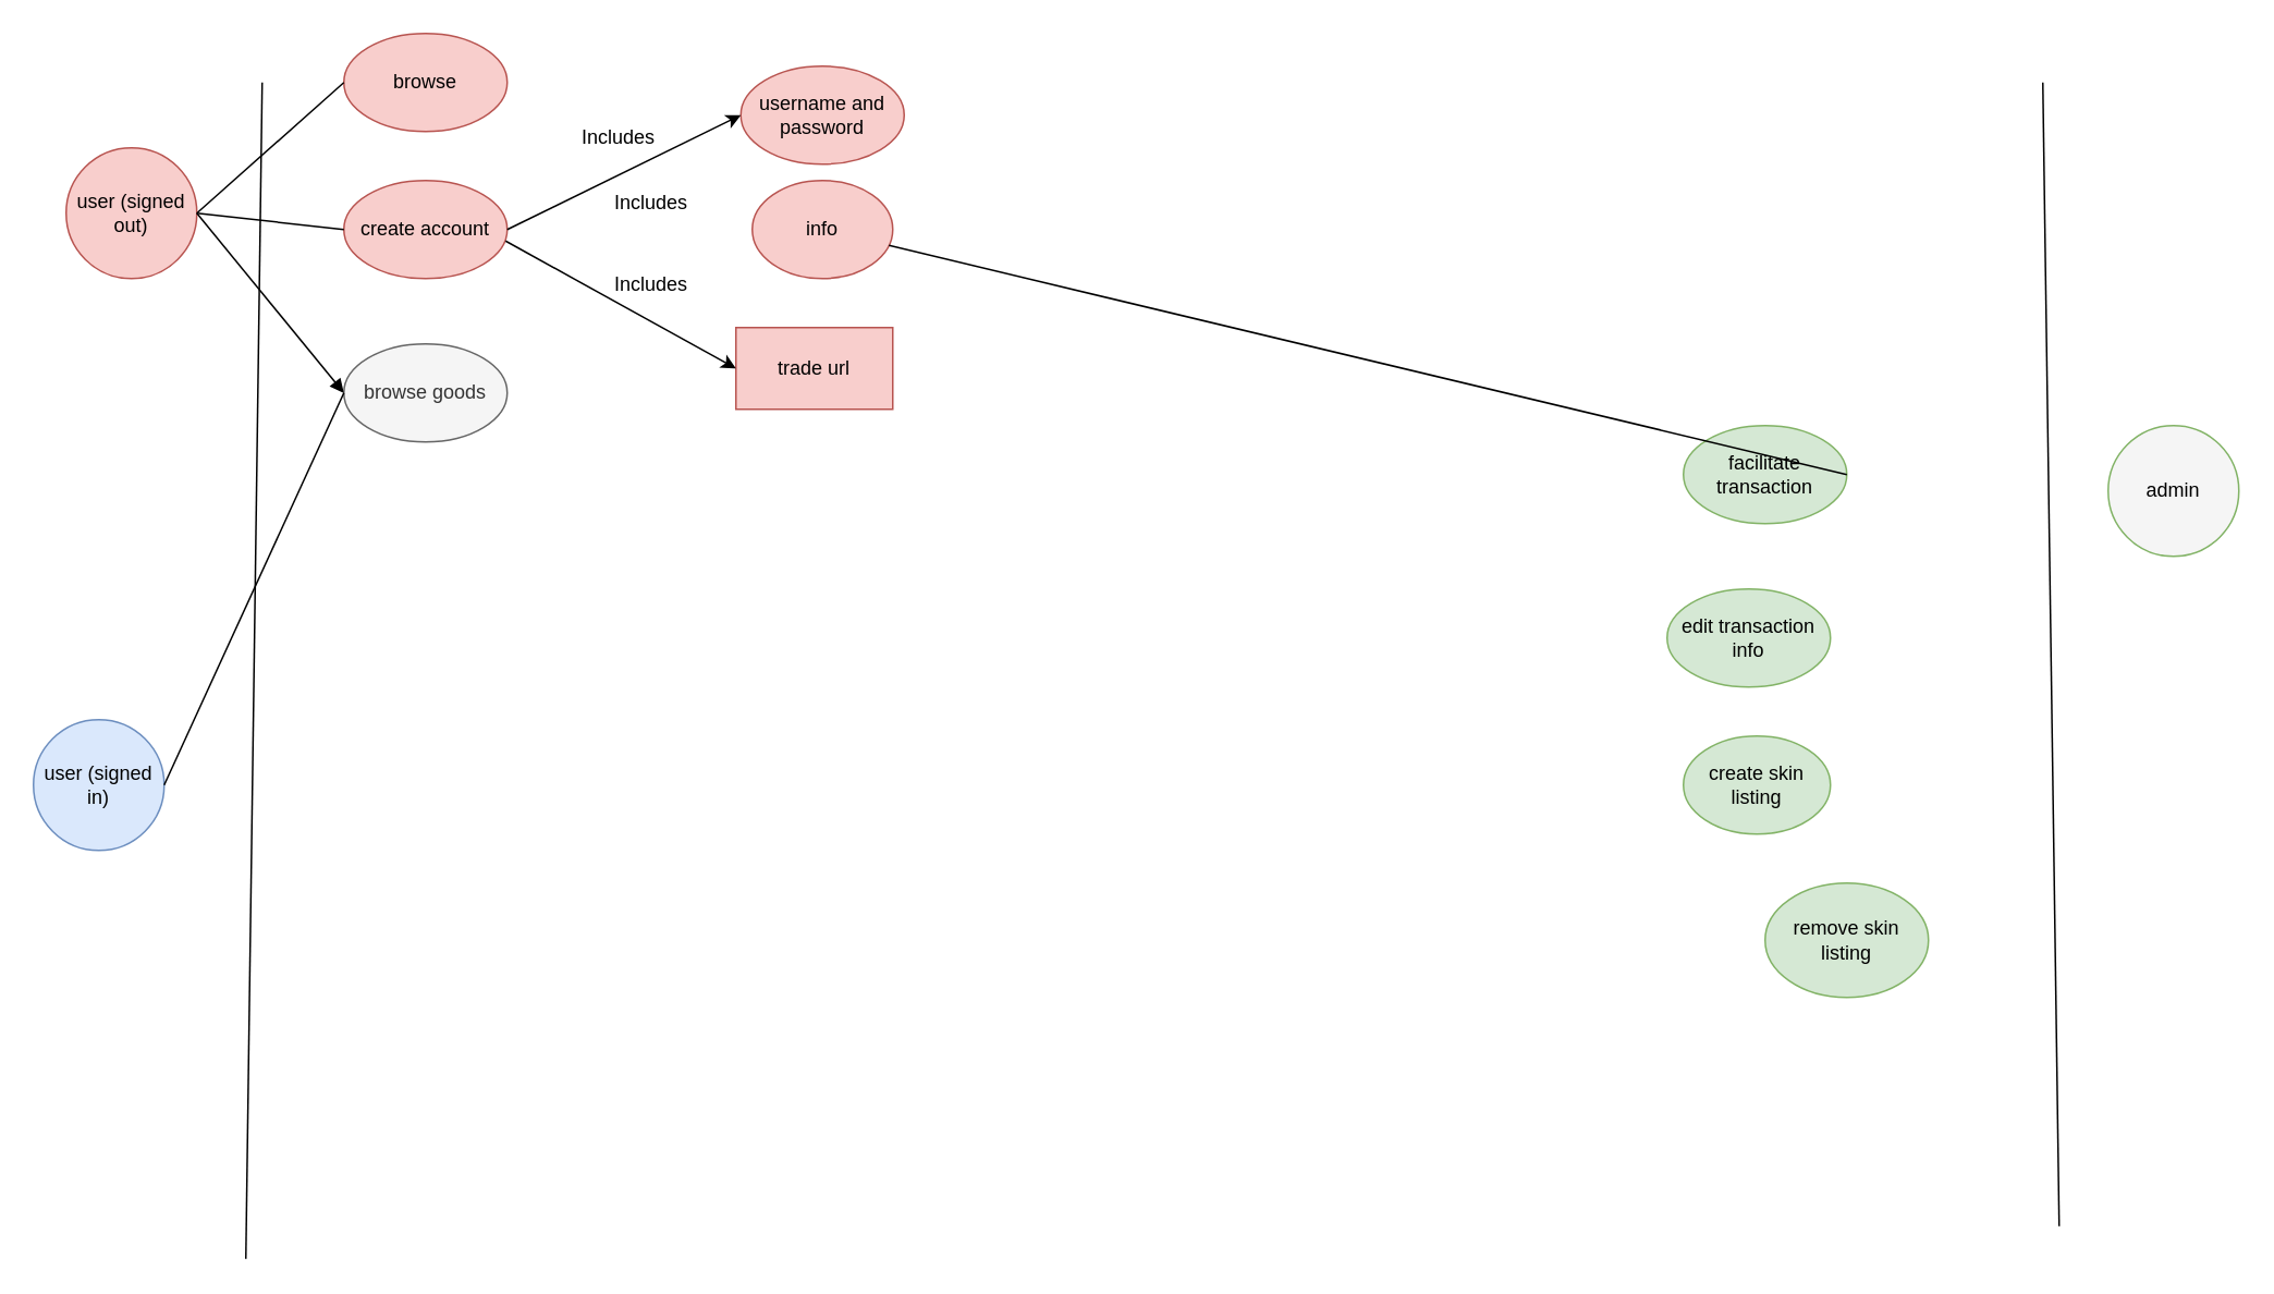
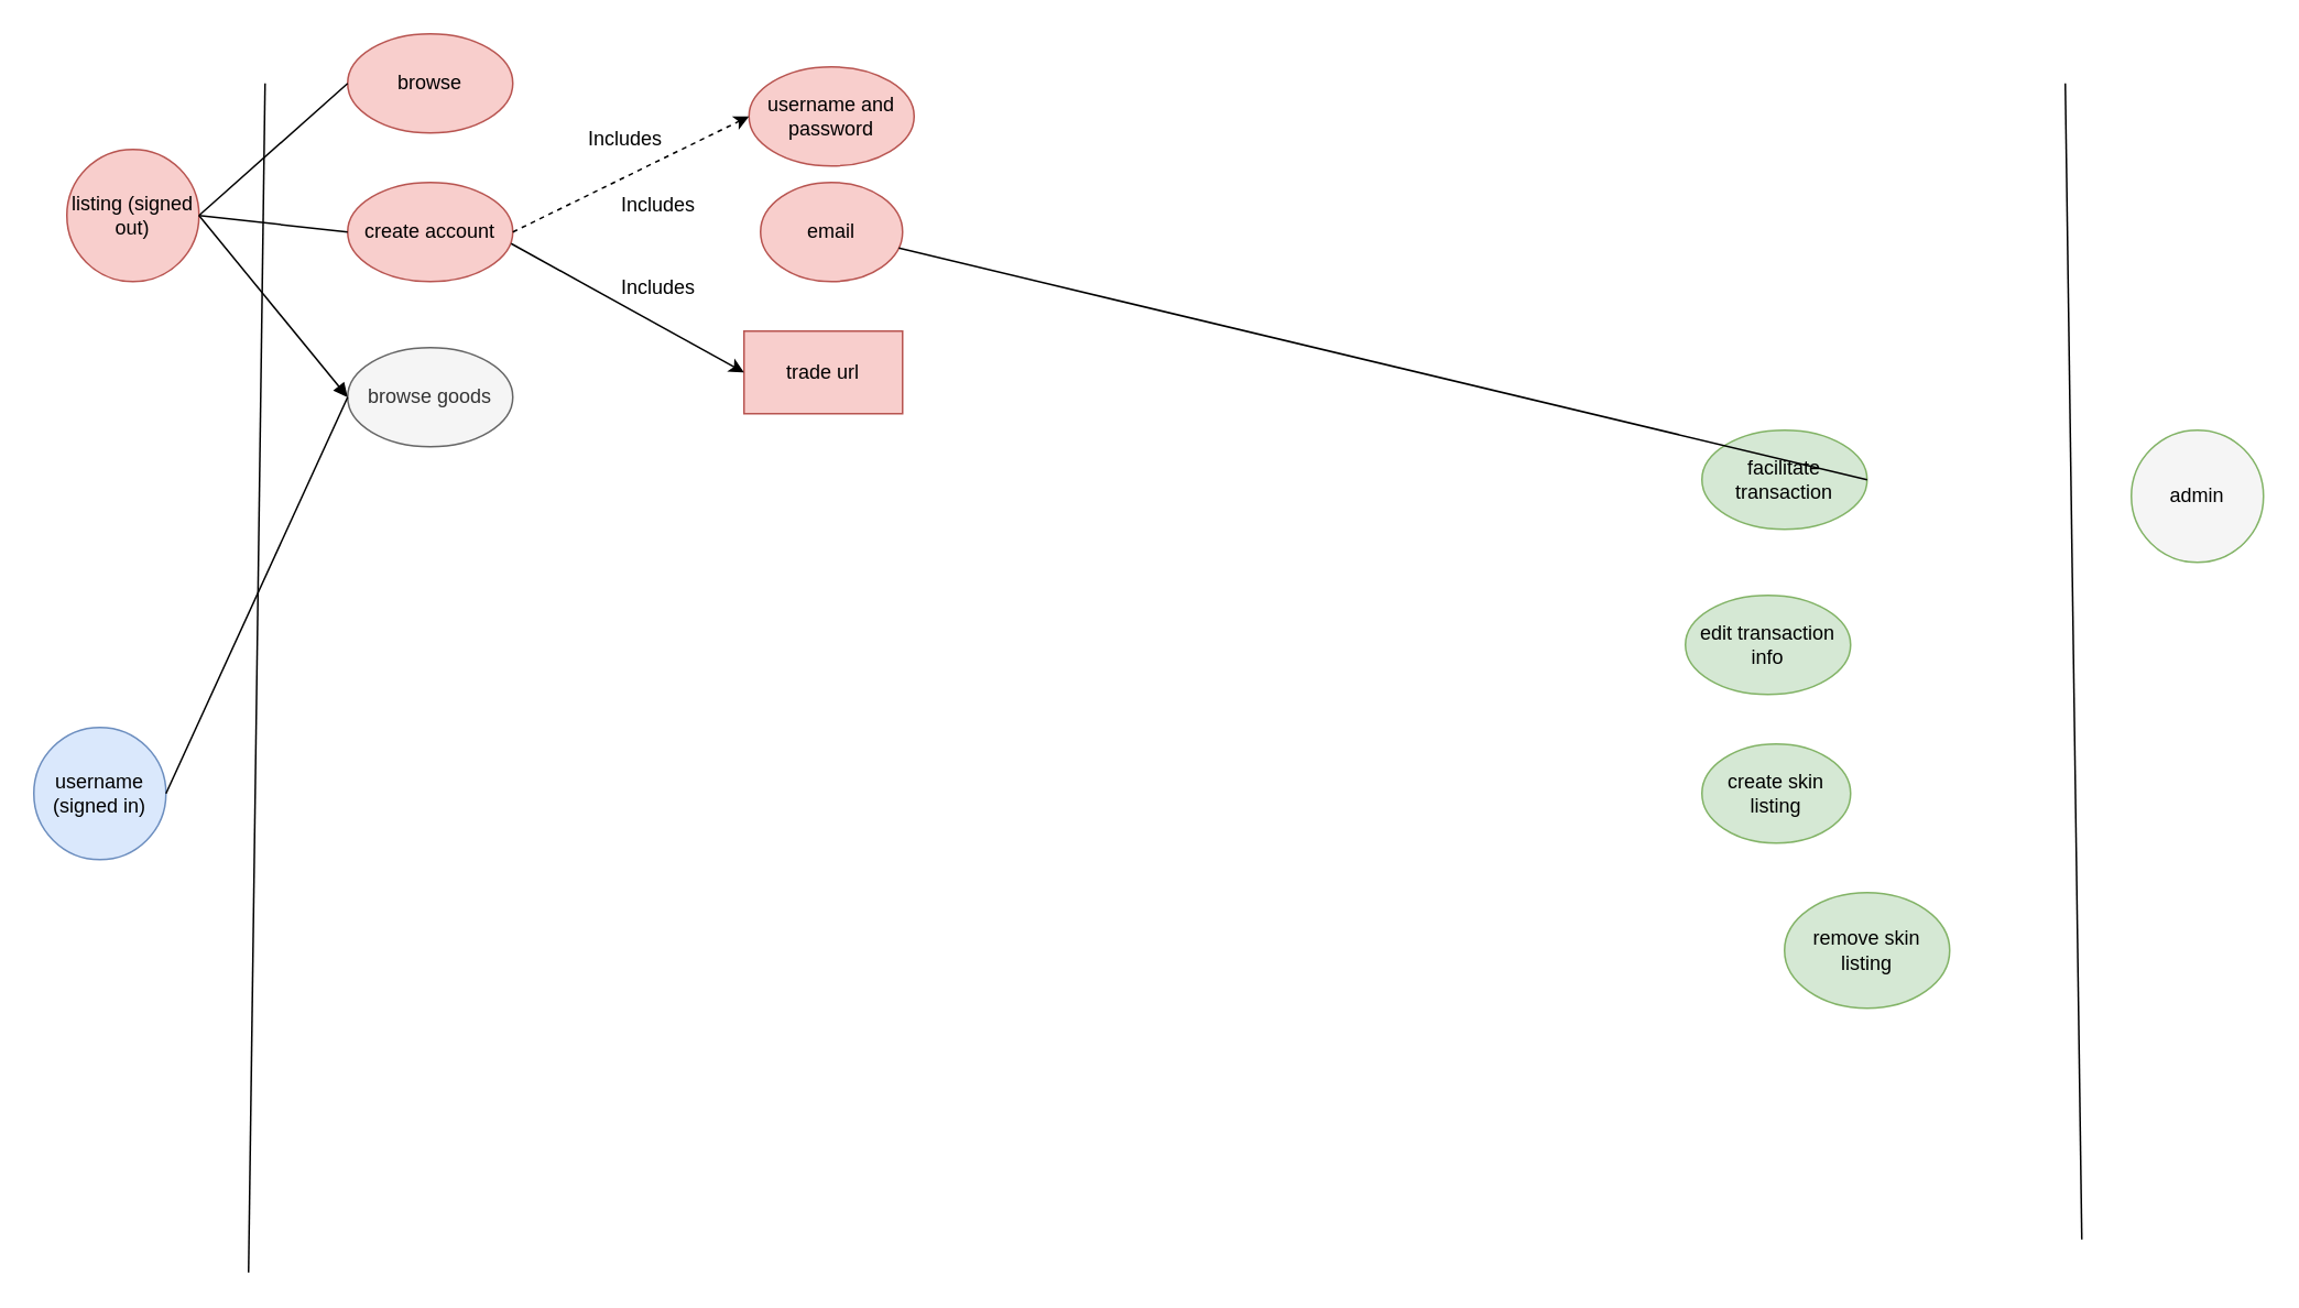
- <mxCell id="17" value="" style="endArrow=classic;html=1;rounded=0;exitX=1;exitY=0.5;exitDx=0;exitDy=0;entryX=0;entryY=0.5;entryDx=0;entryDy=0;" edge="1" parent="1" source="8" target="16"><mxGeometry width="50" height="50" relative="1" as="geometry"><mxPoint x="420" y="300" as="sourcePoint" /><mxPoint x="470" y="250" as="targetPoint" /></mxGeometry></mxCell>
+ <mxCell id="17" value="" style="endArrow=classic;html=1;rounded=0;exitX=1;exitY=0.5;exitDx=0;exitDy=0;entryX=0;entryY=0.5;entryDx=0;entryDy=0;dashed=1;" edge="1" parent="1" source="8" target="16"><mxGeometry width="50" height="50" relative="1" as="geometry"><mxPoint x="420" y="300" as="sourcePoint" /><mxPoint x="470" y="250" as="targetPoint" /></mxGeometry></mxCell>
- <mxCell id="3" value="user (signed out)" style="ellipse;whiteSpace=wrap;html=1;fillColor=#f8cecc;strokeColor=#b85450;" parent="1" vertex="1"><mxGeometry x="40" y="90" width="80" height="80" as="geometry" /></mxCell>
+ <mxCell id="3" value="listing (signed out)" style="ellipse;whiteSpace=wrap;html=1;fillColor=#f8cecc;strokeColor=#b85450;" parent="1" vertex="1"><mxGeometry x="40" y="90" width="80" height="80" as="geometry" /></mxCell>
- <mxCell id="15" value="info" style="ellipse;whiteSpace=wrap;html=1;fillColor=#f8cecc;strokeColor=#b85450;" vertex="1" parent="1"><mxGeometry x="460" y="110" width="86" height="60" as="geometry" /></mxCell>
+ <mxCell id="15" value="email" style="ellipse;whiteSpace=wrap;html=1;fillColor=#f8cecc;strokeColor=#b85450;" vertex="1" parent="1"><mxGeometry x="460" y="110" width="86" height="60" as="geometry" /></mxCell>
- <mxCell id="2" value="user (signed in)" style="ellipse;whiteSpace=wrap;html=1;fillColor=#dae8fc;strokeColor=#6c8ebf;" parent="1" vertex="1"><mxGeometry x="20" y="440" width="80" height="80" as="geometry" /></mxCell>
+ <mxCell id="2" value="username (signed in)" style="ellipse;whiteSpace=wrap;html=1;fillColor=#dae8fc;strokeColor=#6c8ebf;" parent="1" vertex="1"><mxGeometry x="20" y="440" width="80" height="80" as="geometry" /></mxCell>
